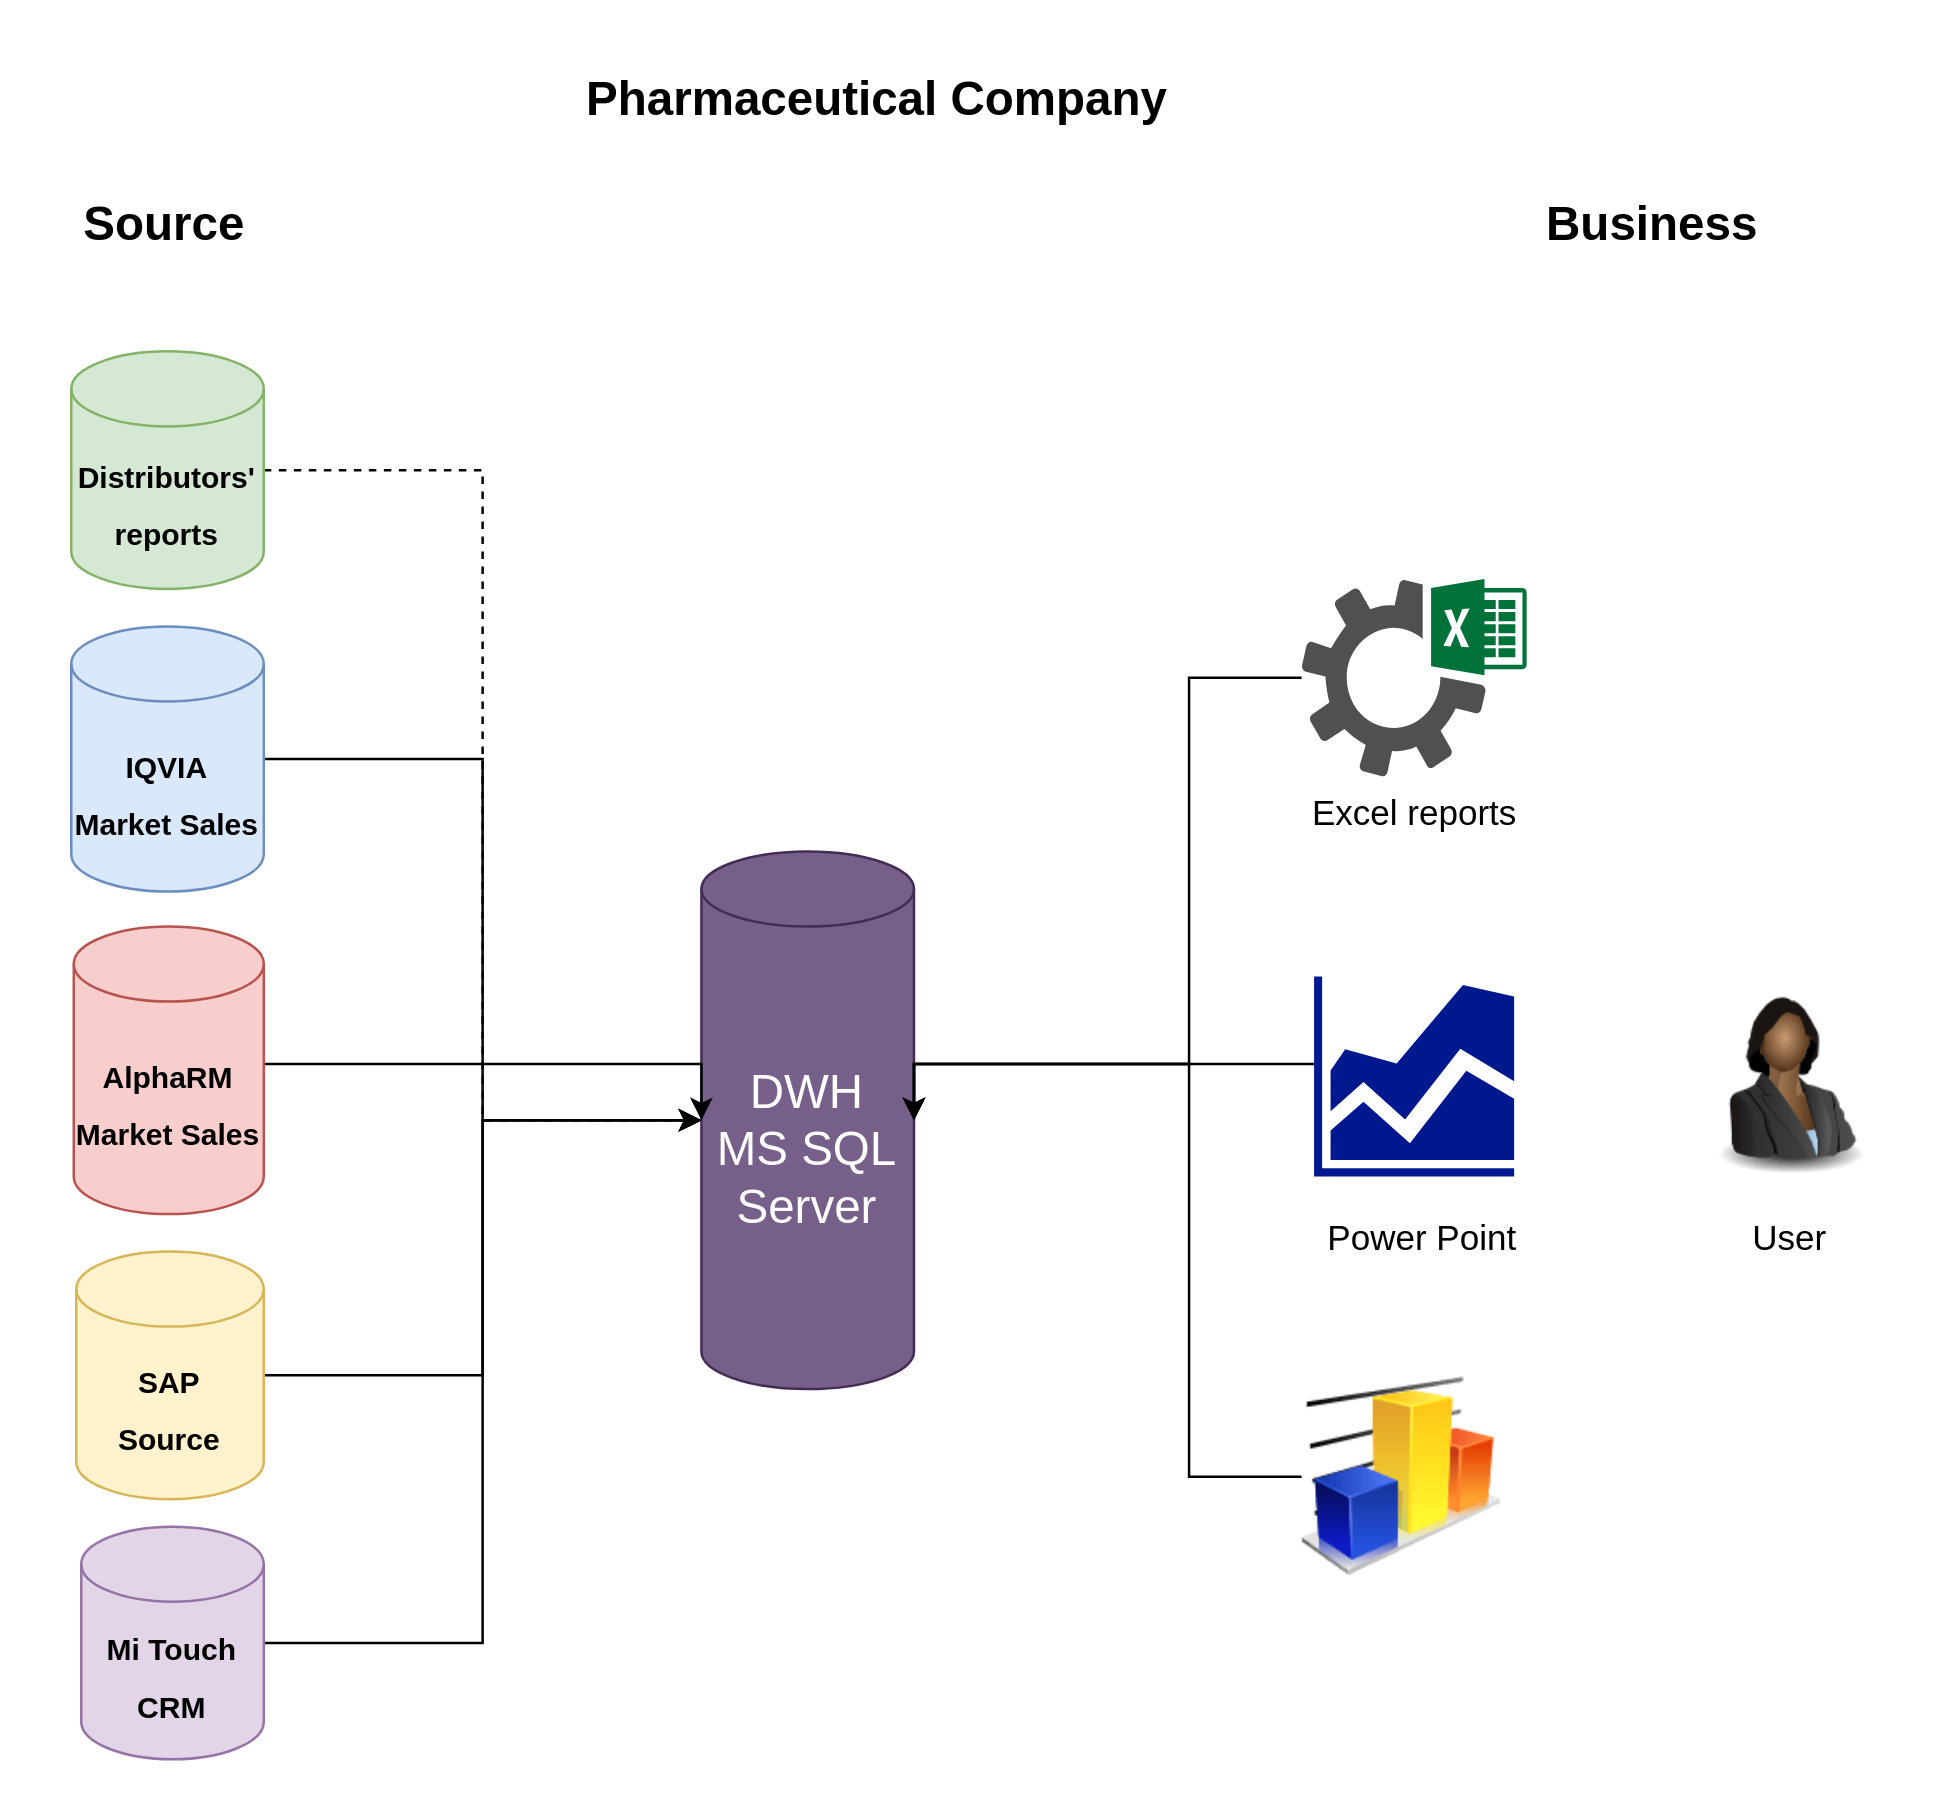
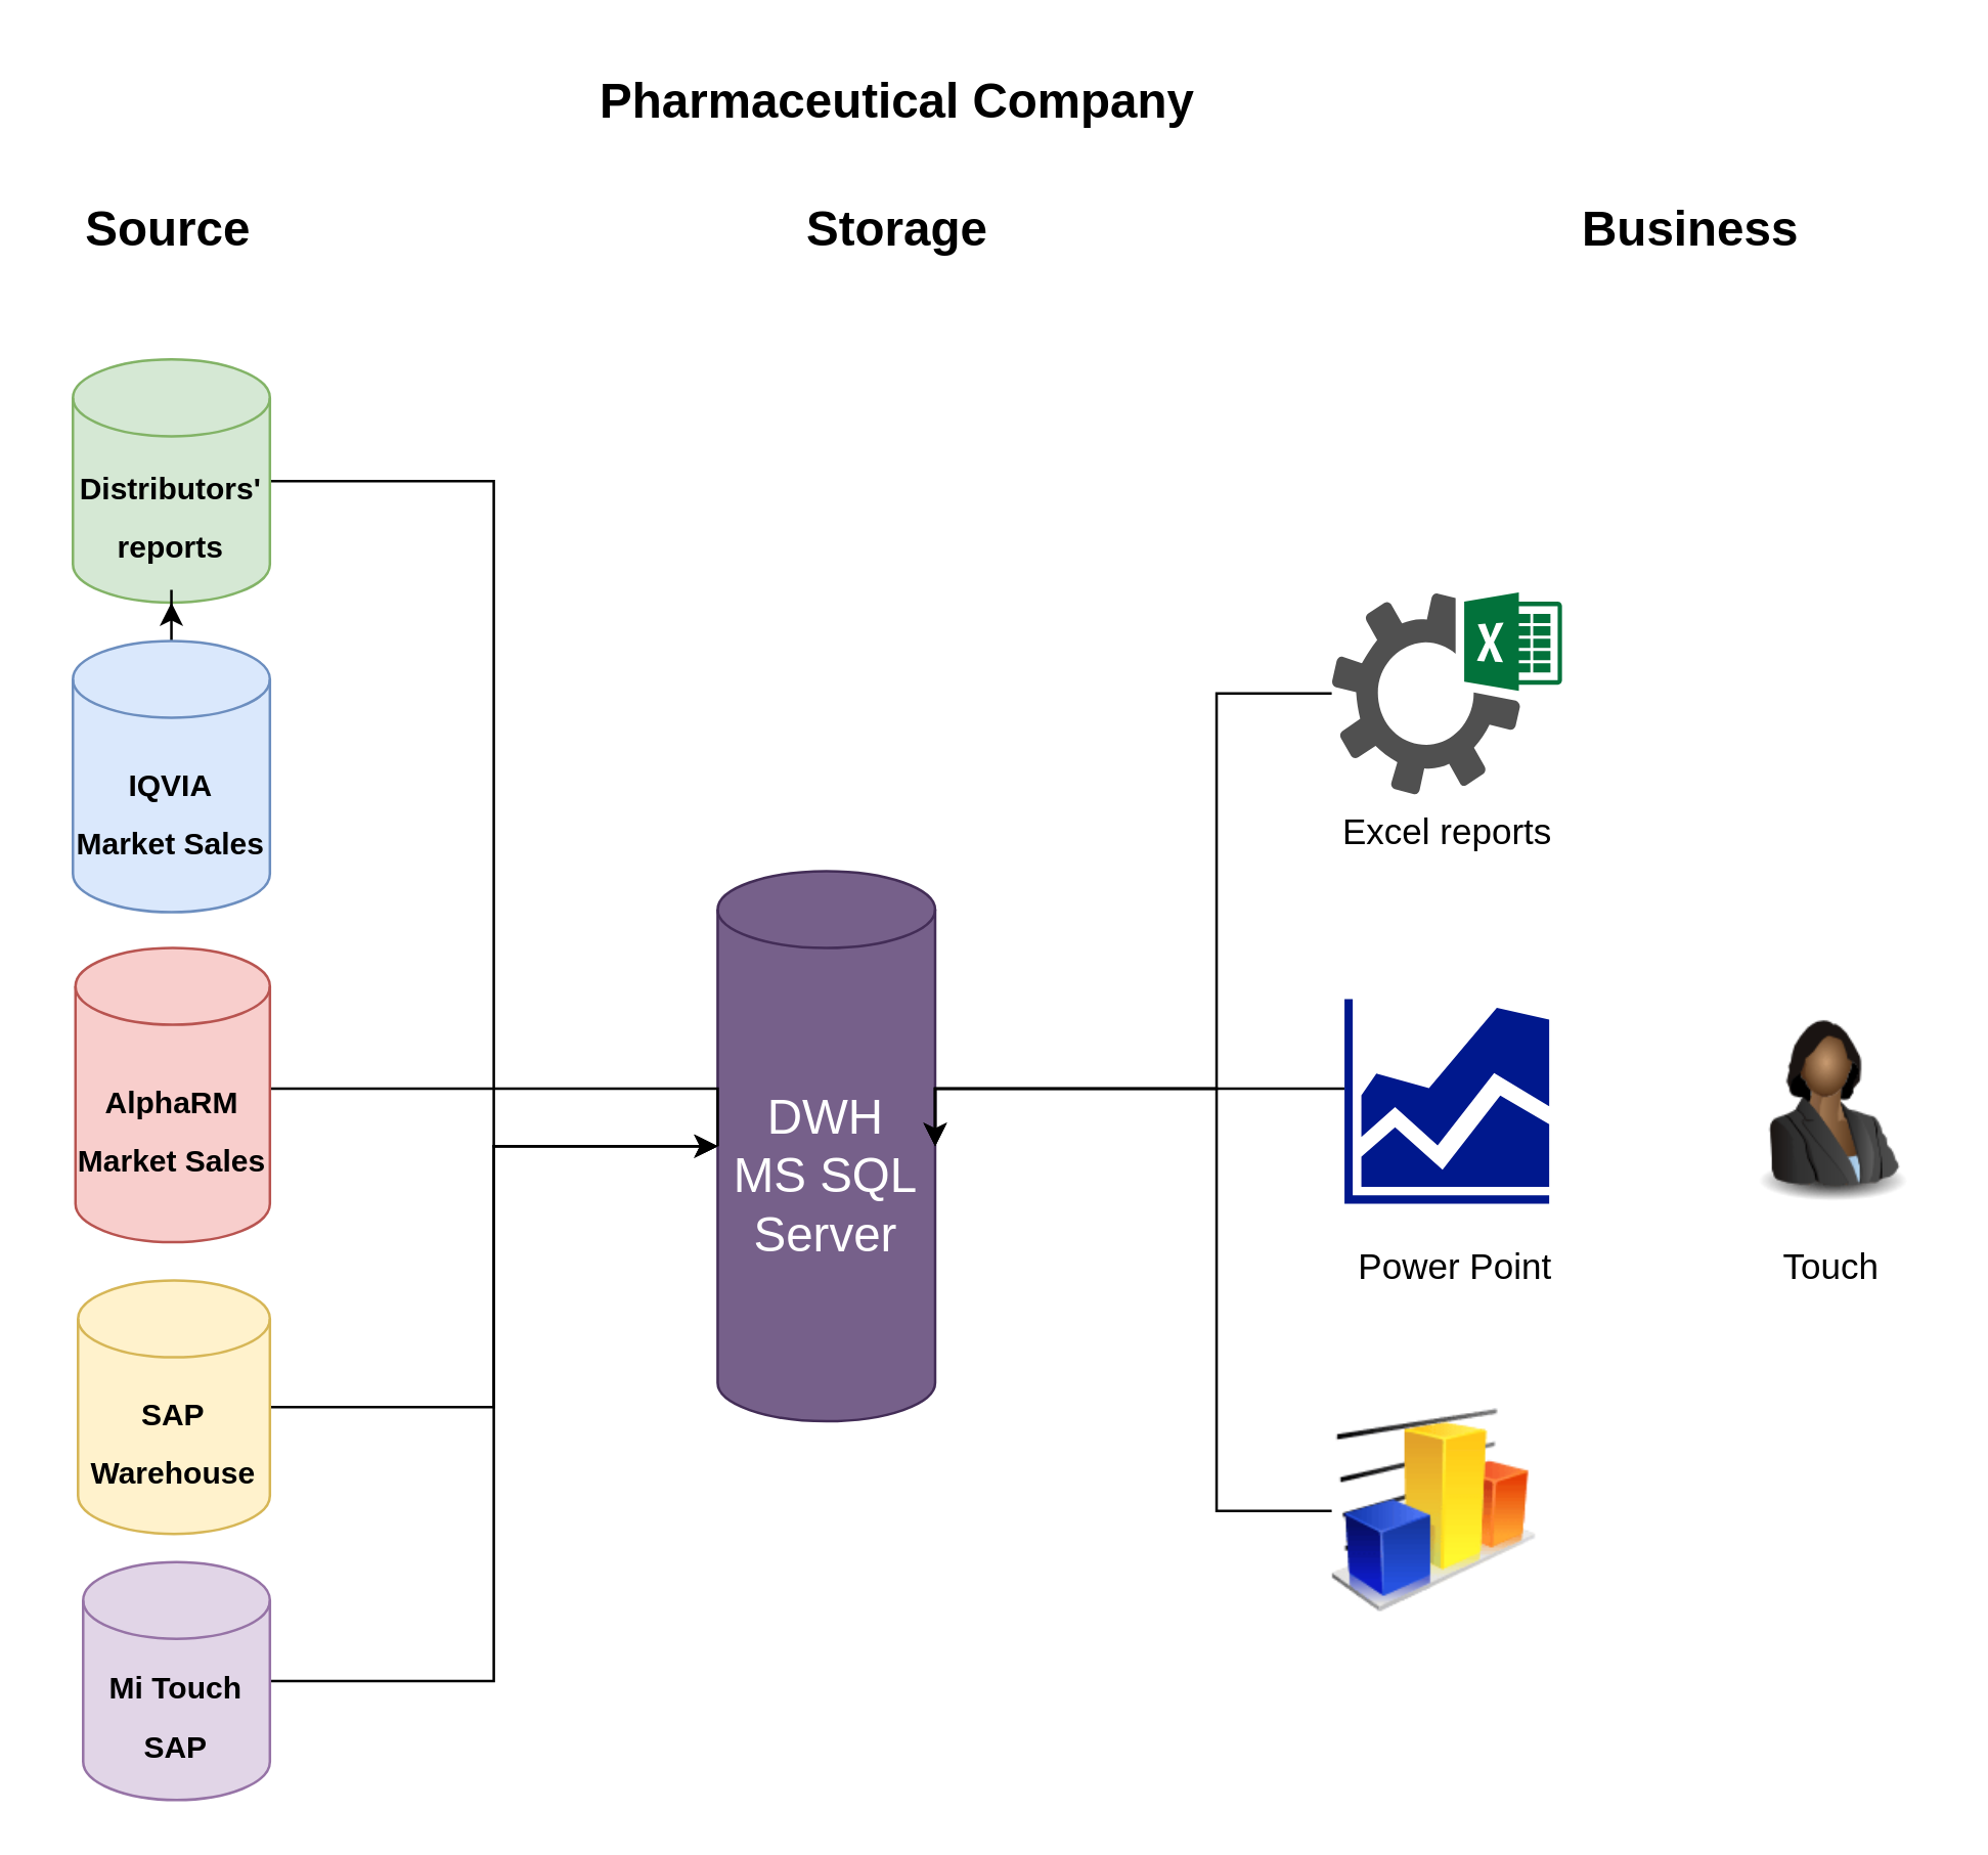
+ <mxCell id="4" value="Storage" style="text;html=1;align=center;verticalAlign=middle;resizable=0;points=[];autosize=1;strokeColor=none;fillColor=none;fontSize=19;fontStyle=1" parent="1" vertex="1"><mxGeometry x="305" y="70" width="90" height="40" as="geometry" /></mxCell>
- <mxCell id="7" style="edgeStyle=orthogonalEdgeStyle;rounded=0;orthogonalLoop=1;jettySize=auto;html=1;entryX=0;entryY=0.5;entryDx=0;entryDy=0;entryPerimeter=0;fontSize=12;dashed=1;" parent="1" source="8" target="6" edge="1"><mxGeometry relative="1" as="geometry" /></mxCell>
+ <mxCell id="7" style="edgeStyle=orthogonalEdgeStyle;rounded=0;orthogonalLoop=1;jettySize=auto;html=1;entryX=0;entryY=0.5;entryDx=0;entryDy=0;entryPerimeter=0;fontSize=12;" parent="1" source="8" target="6" edge="1"><mxGeometry relative="1" as="geometry" /></mxCell>
- <mxCell id="9" style="edgeStyle=orthogonalEdgeStyle;rounded=0;orthogonalLoop=1;jettySize=auto;html=1;entryX=0;entryY=0.5;entryDx=0;entryDy=0;entryPerimeter=0;fontSize=12;" parent="1" source="10" target="6" edge="1"><mxGeometry relative="1" as="geometry" /></mxCell>
+ <mxCell id="9" style="edgeStyle=orthogonalEdgeStyle;rounded=0;orthogonalLoop=1;jettySize=auto;html=1;fontSize=12;" parent="1" source="10" target="8" edge="1"><mxGeometry relative="1" as="geometry" /></mxCell>
- <mxCell id="11" style="edgeStyle=orthogonalEdgeStyle;rounded=0;orthogonalLoop=1;jettySize=auto;html=1;entryX=0;entryY=0.5;entryDx=0;entryDy=0;entryPerimeter=0;fontSize=12;" parent="1" source="12" target="6" edge="1"><mxGeometry relative="1" as="geometry"><Array as="points"><mxPoint x="163" y="425" /><mxPoint x="163" y="425" /></Array></mxGeometry></mxCell>
+ <mxCell id="11" style="edgeStyle=orthogonalEdgeStyle;rounded=0;orthogonalLoop=1;jettySize=auto;html=1;entryX=0;entryY=0.5;entryDx=0;entryDy=0;entryPerimeter=0;fontSize=12;endArrow=none;" parent="1" source="12" target="6" edge="1"><mxGeometry relative="1" as="geometry"><Array as="points"><mxPoint x="163" y="425" /><mxPoint x="163" y="425" /></Array></mxGeometry></mxCell>
- <mxCell id="25" value="User" style="text;html=1;align=center;verticalAlign=middle;resizable=0;points=[];autosize=1;strokeColor=none;fillColor=none;fontSize=14;" parent="1" vertex="1"><mxGeometry x="690" y="480" width="50" height="30" as="geometry" /></mxCell>
+ <mxCell id="25" value="Touch" style="text;html=1;align=center;verticalAlign=middle;resizable=0;points=[];autosize=1;strokeColor=none;fillColor=none;fontSize=14;" parent="1" vertex="1"><mxGeometry x="690" y="480" width="50" height="30" as="geometry" /></mxCell>
- <mxCell id="14" value="&lt;span style=&quot;font-size: 12px;&quot;&gt;SAP&lt;br&gt;Source&lt;br&gt;&lt;/span&gt;" style="shape=cylinder3;whiteSpace=wrap;html=1;boundedLbl=1;backgroundOutline=1;size=15;strokeWidth=1;fontSize=19;fillColor=#fff2cc;strokeColor=#d6b656;fontStyle=1" parent="1" vertex="1"><mxGeometry x="30" y="500" width="75" height="99" as="geometry" /></mxCell>
+ <mxCell id="14" value="&lt;span style=&quot;font-size: 12px;&quot;&gt;SAP&lt;br&gt;Warehouse&lt;br&gt;&lt;/span&gt;" style="shape=cylinder3;whiteSpace=wrap;html=1;boundedLbl=1;backgroundOutline=1;size=15;strokeWidth=1;fontSize=19;fillColor=#fff2cc;strokeColor=#d6b656;fontStyle=1" parent="1" vertex="1"><mxGeometry x="30" y="500" width="75" height="99" as="geometry" /></mxCell>
- <mxCell id="16" value="&lt;span style=&quot;font-size: 12px;&quot;&gt;Mi Touch&lt;br&gt;CRM&lt;br&gt;&lt;/span&gt;" style="shape=cylinder3;whiteSpace=wrap;html=1;boundedLbl=1;backgroundOutline=1;size=15;strokeWidth=1;fontSize=19;fillColor=#e1d5e7;strokeColor=#9673a6;fontStyle=1" parent="1" vertex="1"><mxGeometry x="32" y="610" width="73" height="93" as="geometry" /></mxCell>
+ <mxCell id="16" value="&lt;span style=&quot;font-size: 12px;&quot;&gt;Mi Touch&lt;br&gt;SAP&lt;br&gt;&lt;/span&gt;" style="shape=cylinder3;whiteSpace=wrap;html=1;boundedLbl=1;backgroundOutline=1;size=15;strokeWidth=1;fontSize=19;fillColor=#e1d5e7;strokeColor=#9673a6;fontStyle=1" parent="1" vertex="1"><mxGeometry x="32" y="610" width="73" height="93" as="geometry" /></mxCell>
